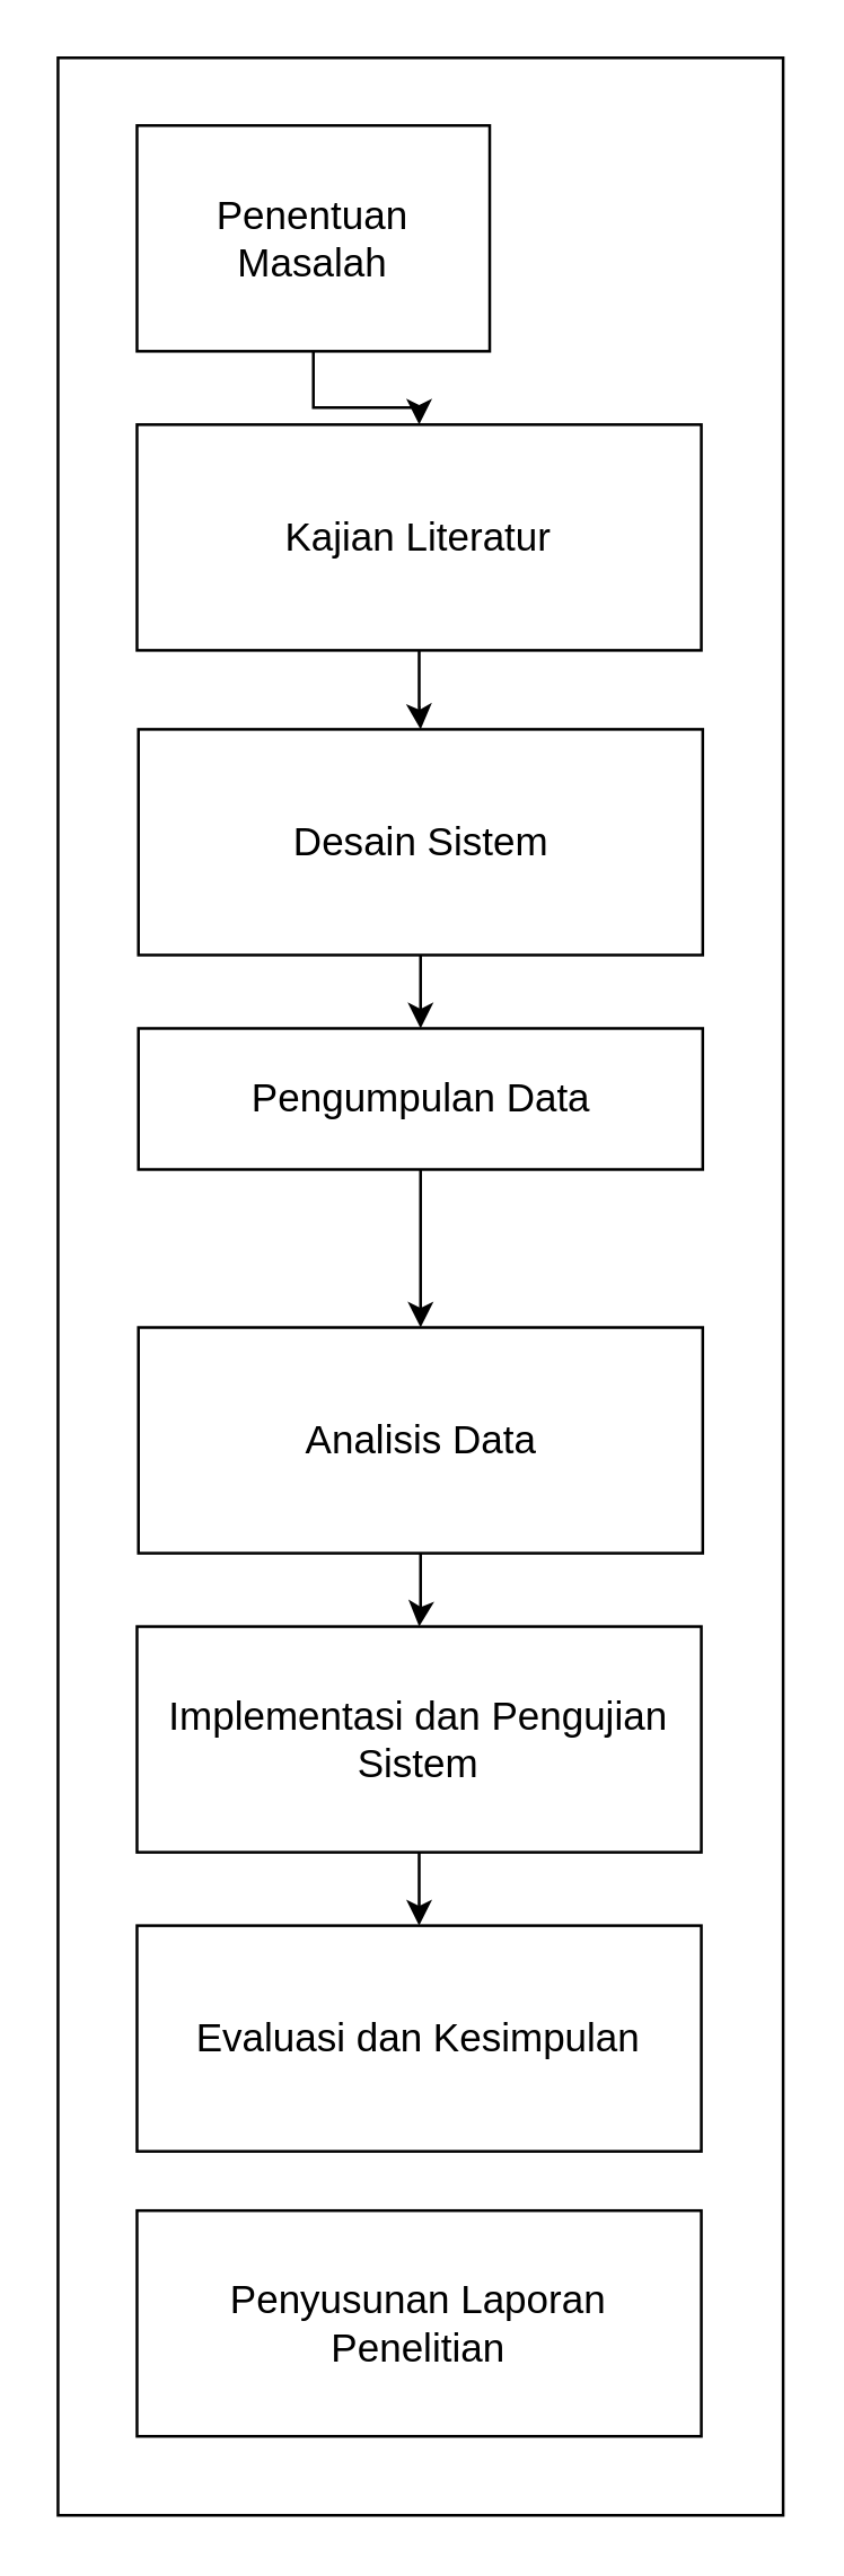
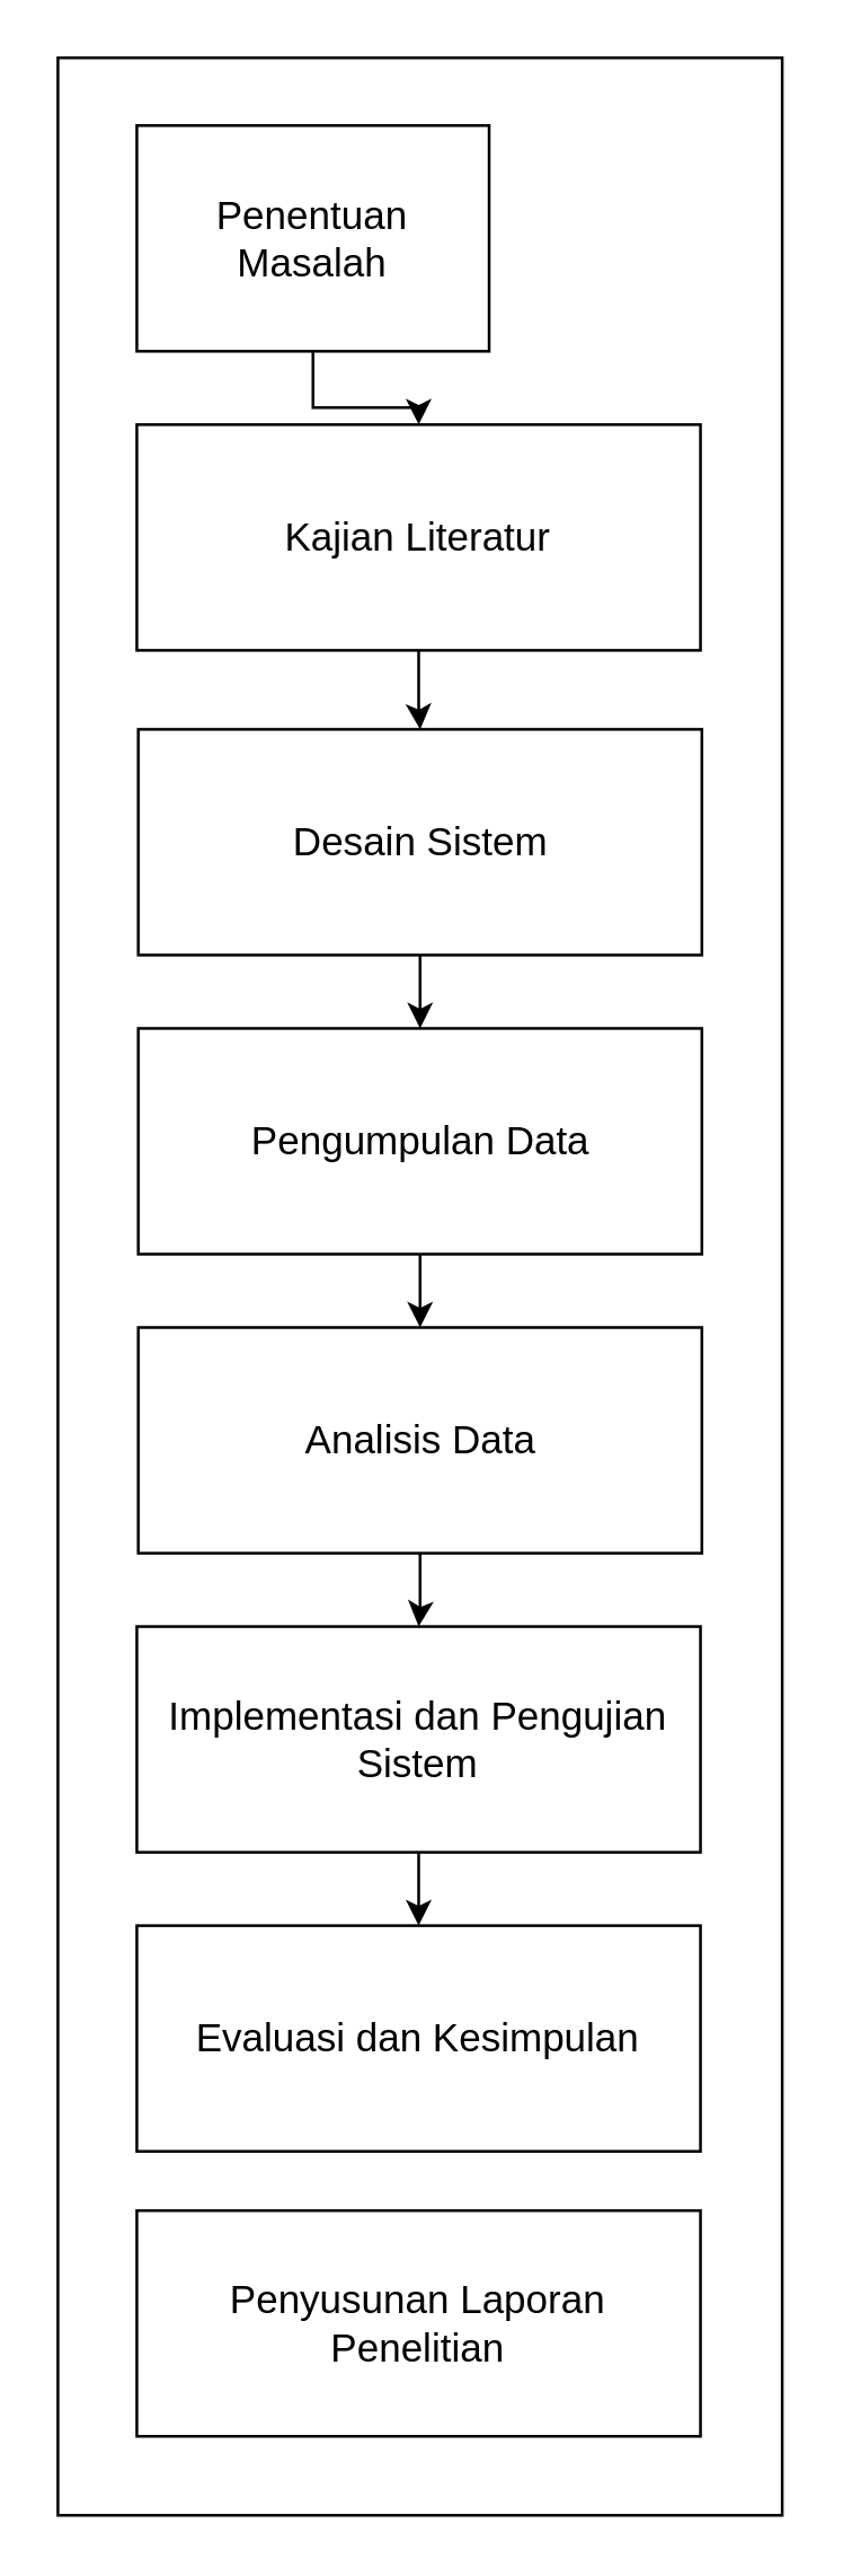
- <mxCell id="9" value="&lt;span style=&quot;font-size: 14px;&quot;&gt;Pengumpulan Data&lt;br&gt;&lt;/span&gt;" style="rounded=0;whiteSpace=wrap;html=1;" parent="1" vertex="1"><mxGeometry x="48.5" y="364" width="200" height="50" as="geometry" /></mxCell>
+ <mxCell id="9" value="&lt;span style=&quot;font-size: 14px;&quot;&gt;Pengumpulan Data&lt;br&gt;&lt;/span&gt;" style="rounded=0;whiteSpace=wrap;html=1;" parent="1" vertex="1"><mxGeometry x="48.5" y="364" width="200" height="80" as="geometry" /></mxCell>
